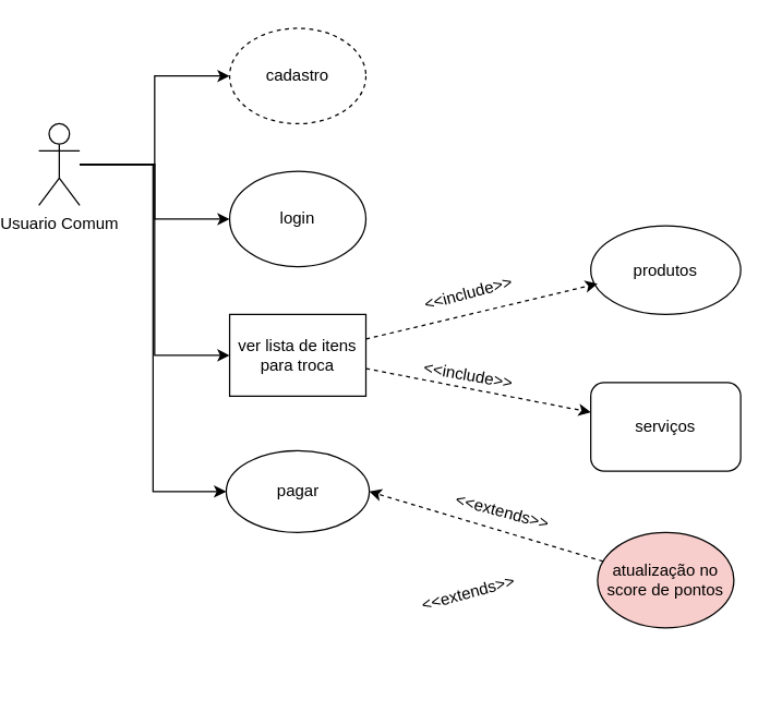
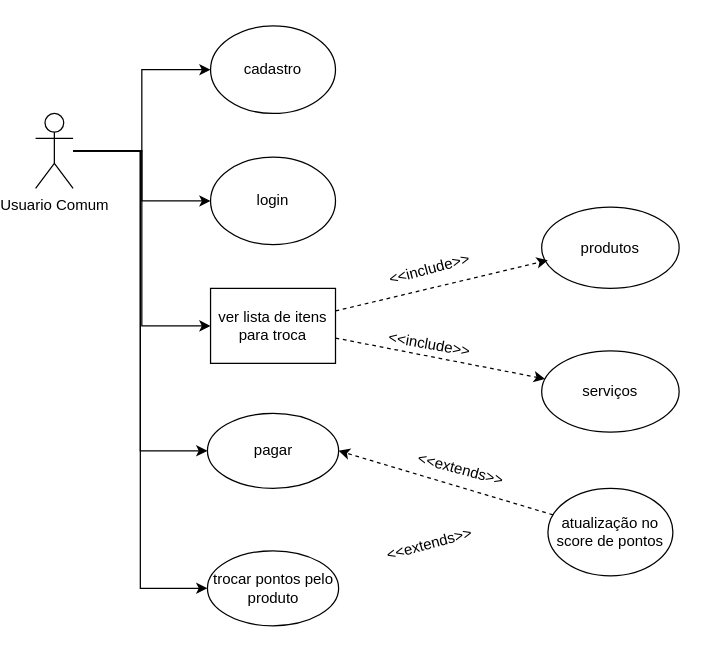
- <mxCell id="8" value="cadastro" style="ellipse;whiteSpace=wrap;html=1;dashed=1;" vertex="1" parent="1"><mxGeometry x="160" y="20" width="100" height="70" as="geometry" /></mxCell>
+ <mxCell id="8" value="cadastro" style="ellipse;whiteSpace=wrap;html=1;" vertex="1" parent="1"><mxGeometry x="160" y="20" width="100" height="70" as="geometry" /></mxCell>
- <mxCell id="19" value="serviços" style="whiteSpace=wrap;html=1;rounded=1;" vertex="1" parent="1"><mxGeometry x="425" y="280" width="110" height="65" as="geometry" /></mxCell>
+ <mxCell id="19" value="serviços" style="ellipse;whiteSpace=wrap;html=1;" vertex="1" parent="1"><mxGeometry x="425" y="280" width="110" height="65" as="geometry" /></mxCell>
- <mxCell id="15" value="atualização no score de pontos" style="ellipse;whiteSpace=wrap;html=1;fillColor=#f8cecc;" vertex="1" parent="1"><mxGeometry x="430" y="390" width="100" height="70" as="geometry" /></mxCell>
+ <mxCell id="15" value="atualização no score de pontos" style="ellipse;whiteSpace=wrap;html=1;" vertex="1" parent="1"><mxGeometry x="430" y="390" width="100" height="70" as="geometry" /></mxCell>
+ <mxCell id="6" style="edgeStyle=orthogonalEdgeStyle;rounded=0;orthogonalLoop=1;jettySize=auto;html=1;entryX=0;entryY=0.5;entryDx=0;entryDy=0;" edge="1" parent="1" source="7" target="13"><mxGeometry relative="1" as="geometry" /></mxCell>
+ <mxCell id="13" value="trocar pontos pelo produto" style="ellipse;whiteSpace=wrap;html=1;" vertex="1" parent="1"><mxGeometry x="157.5" y="440" width="105" height="60" as="geometry" /></mxCell>
